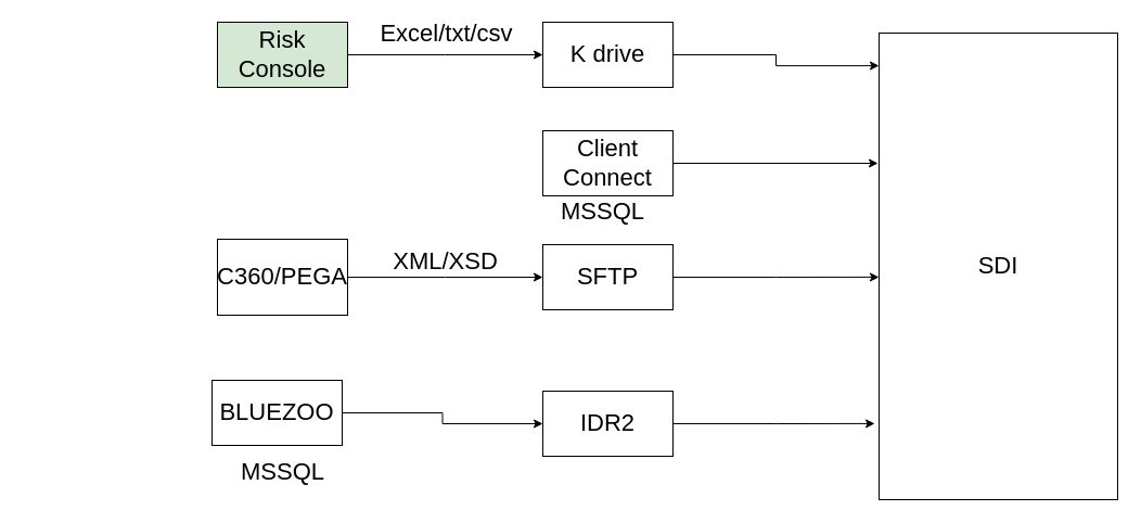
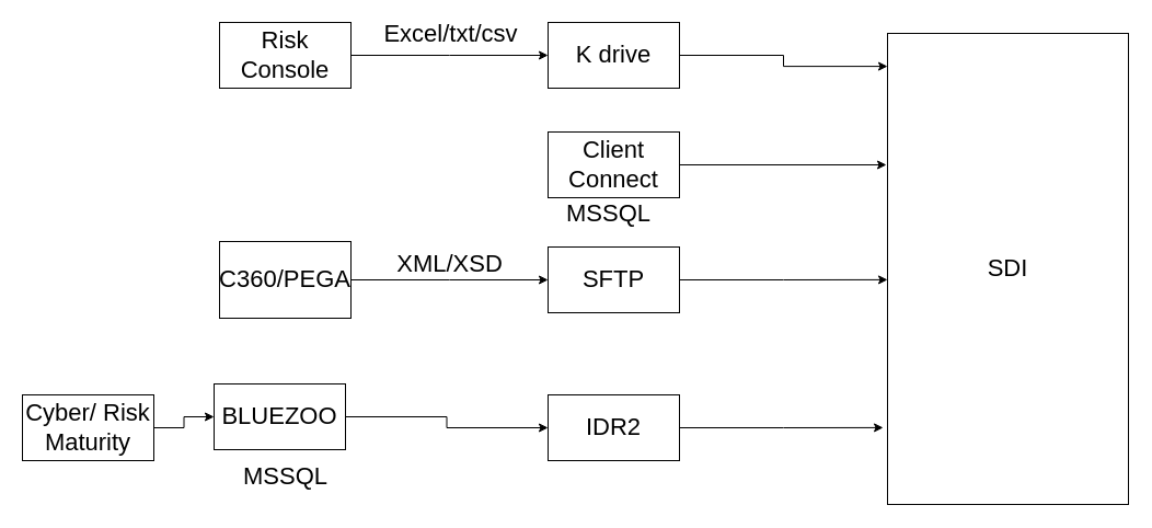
- <mxCell id="5" value="Risk Console" style="rounded=0;whiteSpace=wrap;html=1;fontSize=22;fillColor=#d5e8d4;" vertex="1" parent="1"><mxGeometry x="200" y="20" width="120" height="60" as="geometry" /></mxCell>
+ <mxCell id="5" value="Risk Console" style="rounded=0;whiteSpace=wrap;html=1;fontSize=22;" vertex="1" parent="1"><mxGeometry x="200" y="20" width="120" height="60" as="geometry" /></mxCell>
+ <mxCell id="16" style="edgeStyle=orthogonalEdgeStyle;rounded=0;orthogonalLoop=1;jettySize=auto;html=1;entryX=0;entryY=0.5;entryDx=0;entryDy=0;fontSize=22;" edge="1" parent="1" source="17" target="19"><mxGeometry relative="1" as="geometry" /></mxCell>
+ <mxCell id="17" value="Cyber/ Risk Maturity" style="rounded=0;whiteSpace=wrap;html=1;fontSize=22;" vertex="1" parent="1"><mxGeometry x="20" y="360" width="120" height="60" as="geometry" /></mxCell>
